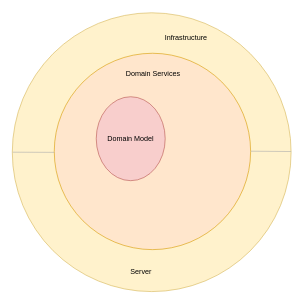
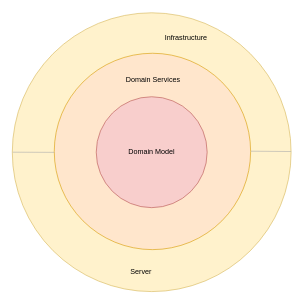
- <mxCell id="5" value="Domain Services" style="text;html=1;strokeColor=none;fillColor=none;align=center;verticalAlign=middle;whiteSpace=wrap;rounded=0;" vertex="1" parent="1"><mxGeometry x="165" y="108" width="180" height="30" as="geometry" /></mxCell>
+ <mxCell id="5" value="Domain Services" style="text;html=1;strokeColor=none;fillColor=none;align=center;verticalAlign=middle;whiteSpace=wrap;rounded=0;" vertex="1" parent="1"><mxGeometry x="165" y="118" width="180" height="30" as="geometry" /></mxCell>
- <mxCell id="4" value="Domain Model" style="ellipse;whiteSpace=wrap;html=1;aspect=fixed;fillColor=#f8cecc;strokeColor=#b85450;direction=south;" vertex="1" parent="1"><mxGeometry x="160" y="160.5" width="115" height="140" as="geometry" /></mxCell>
+ <mxCell id="4" value="Domain Model" style="ellipse;whiteSpace=wrap;html=1;aspect=fixed;fillColor=#f8cecc;strokeColor=#b85450;direction=south;" vertex="1" parent="1"><mxGeometry x="160" y="160.5" width="185" height="185" as="geometry" /></mxCell>
